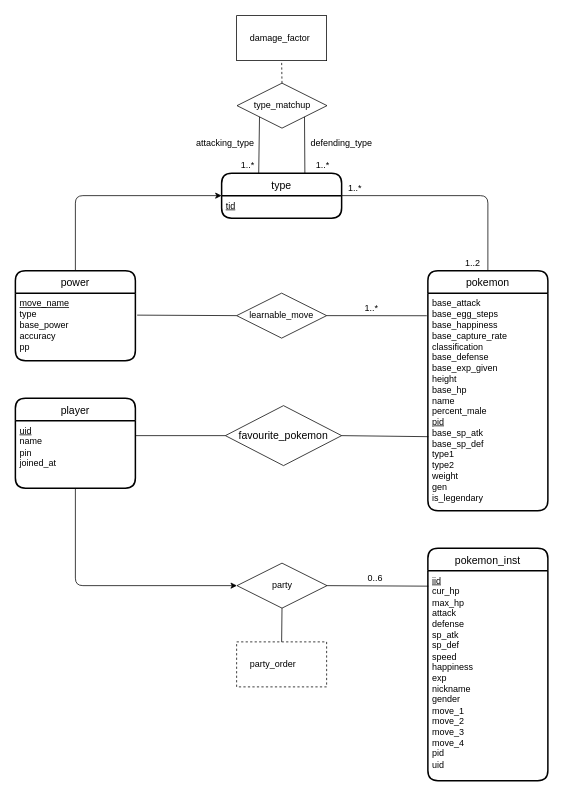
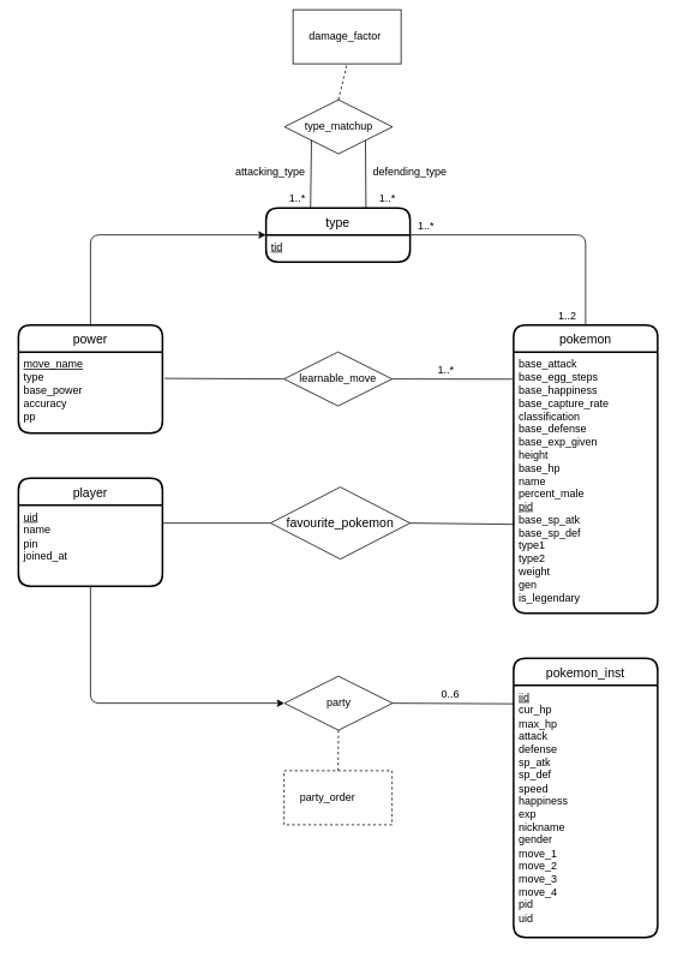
- <mxCell id="16" value="damage_factor" style="rounded=0;whiteSpace=wrap;html=1;align=left;spacingLeft=16;" parent="1" vertex="1"><mxGeometry x="315" y="20" width="120" height="60" as="geometry" /></mxCell>
+ <mxCell id="16" value="damage_factor" style="rounded=0;whiteSpace=wrap;html=1;align=left;spacingLeft=16;" parent="1" vertex="1"><mxGeometry x="325" y="10" width="120" height="60" as="geometry" /></mxCell>
- <mxCell id="39" value="" style="endArrow=none;dashed=0;html=1;exitX=0.5;exitY=1;exitDx=0;exitDy=0;entryX=0.5;entryY=0;entryDx=0;entryDy=0;" parent="1" source="2" target="17" edge="1"><mxGeometry width="50" height="50" relative="1" as="geometry"><mxPoint x="380" y="820" as="sourcePoint" /><mxPoint x="440" y="700" as="targetPoint" /></mxGeometry></mxCell>
+ <mxCell id="39" value="" style="endArrow=none;dashed=1;html=1;exitX=0.5;exitY=1;exitDx=0;exitDy=0;entryX=0.5;entryY=0;entryDx=0;entryDy=0;" parent="1" source="2" target="17" edge="1"><mxGeometry width="50" height="50" relative="1" as="geometry"><mxPoint x="380" y="820" as="sourcePoint" /><mxPoint x="440" y="700" as="targetPoint" /></mxGeometry></mxCell>
